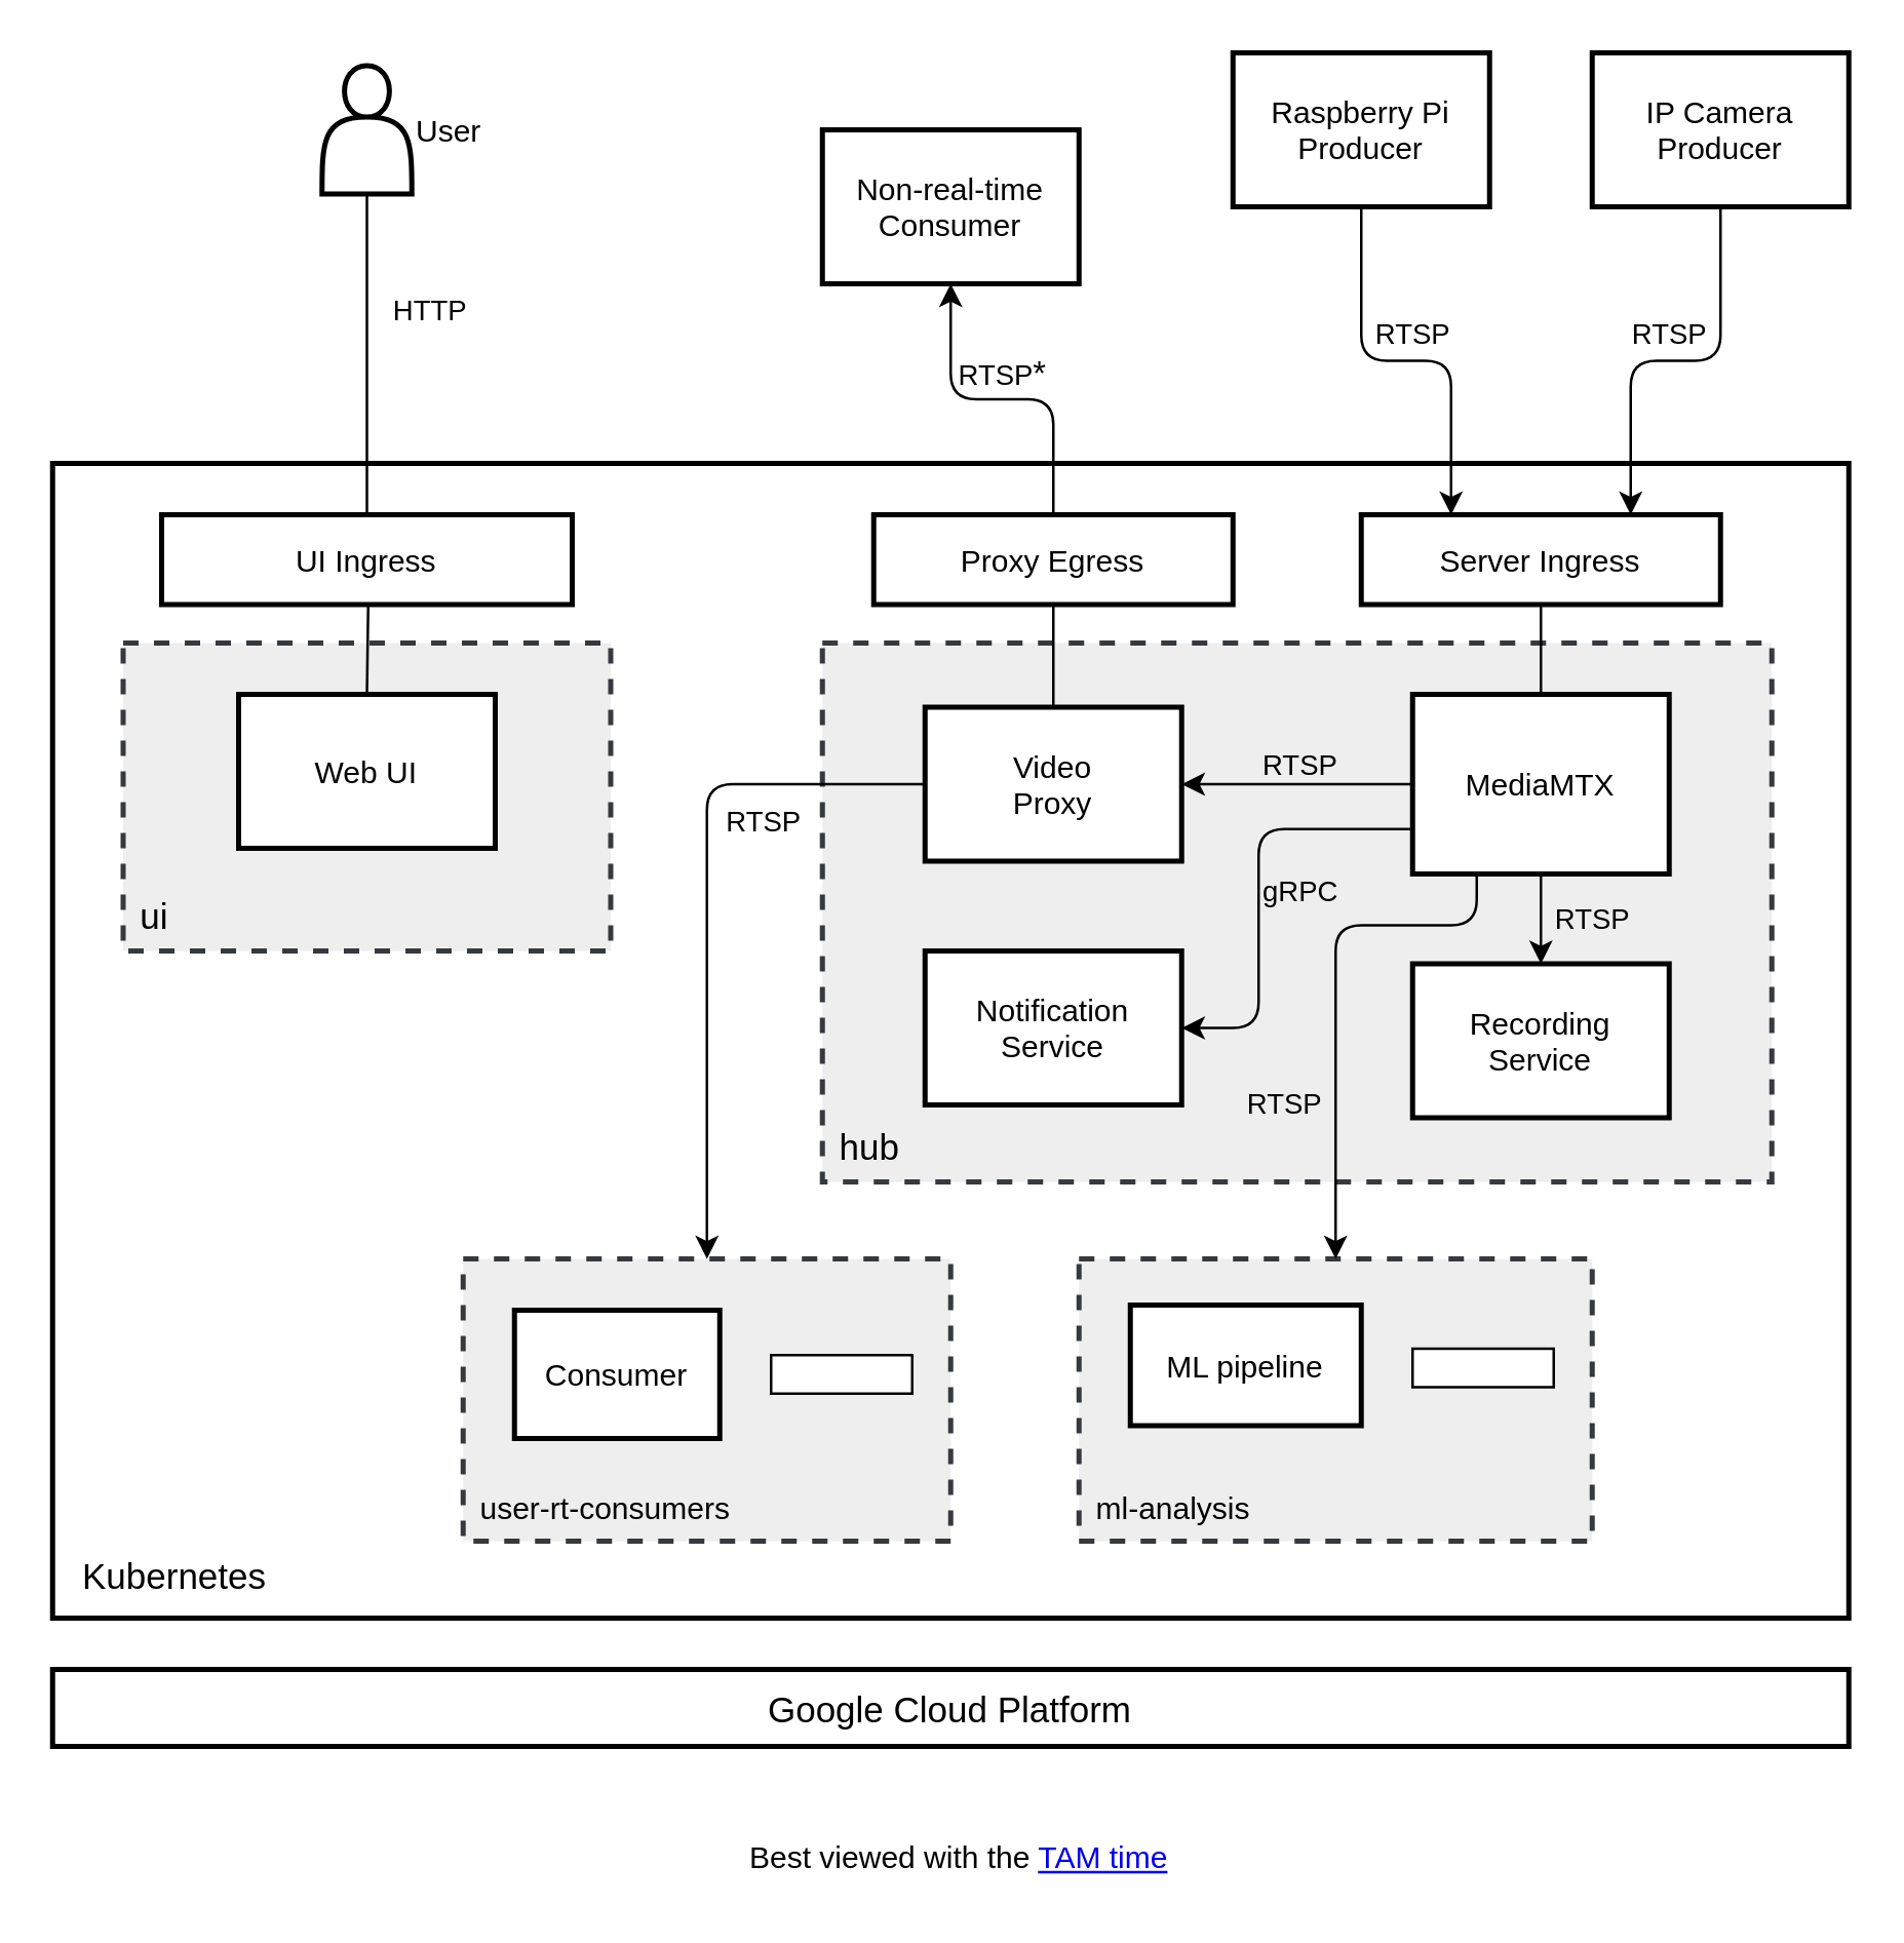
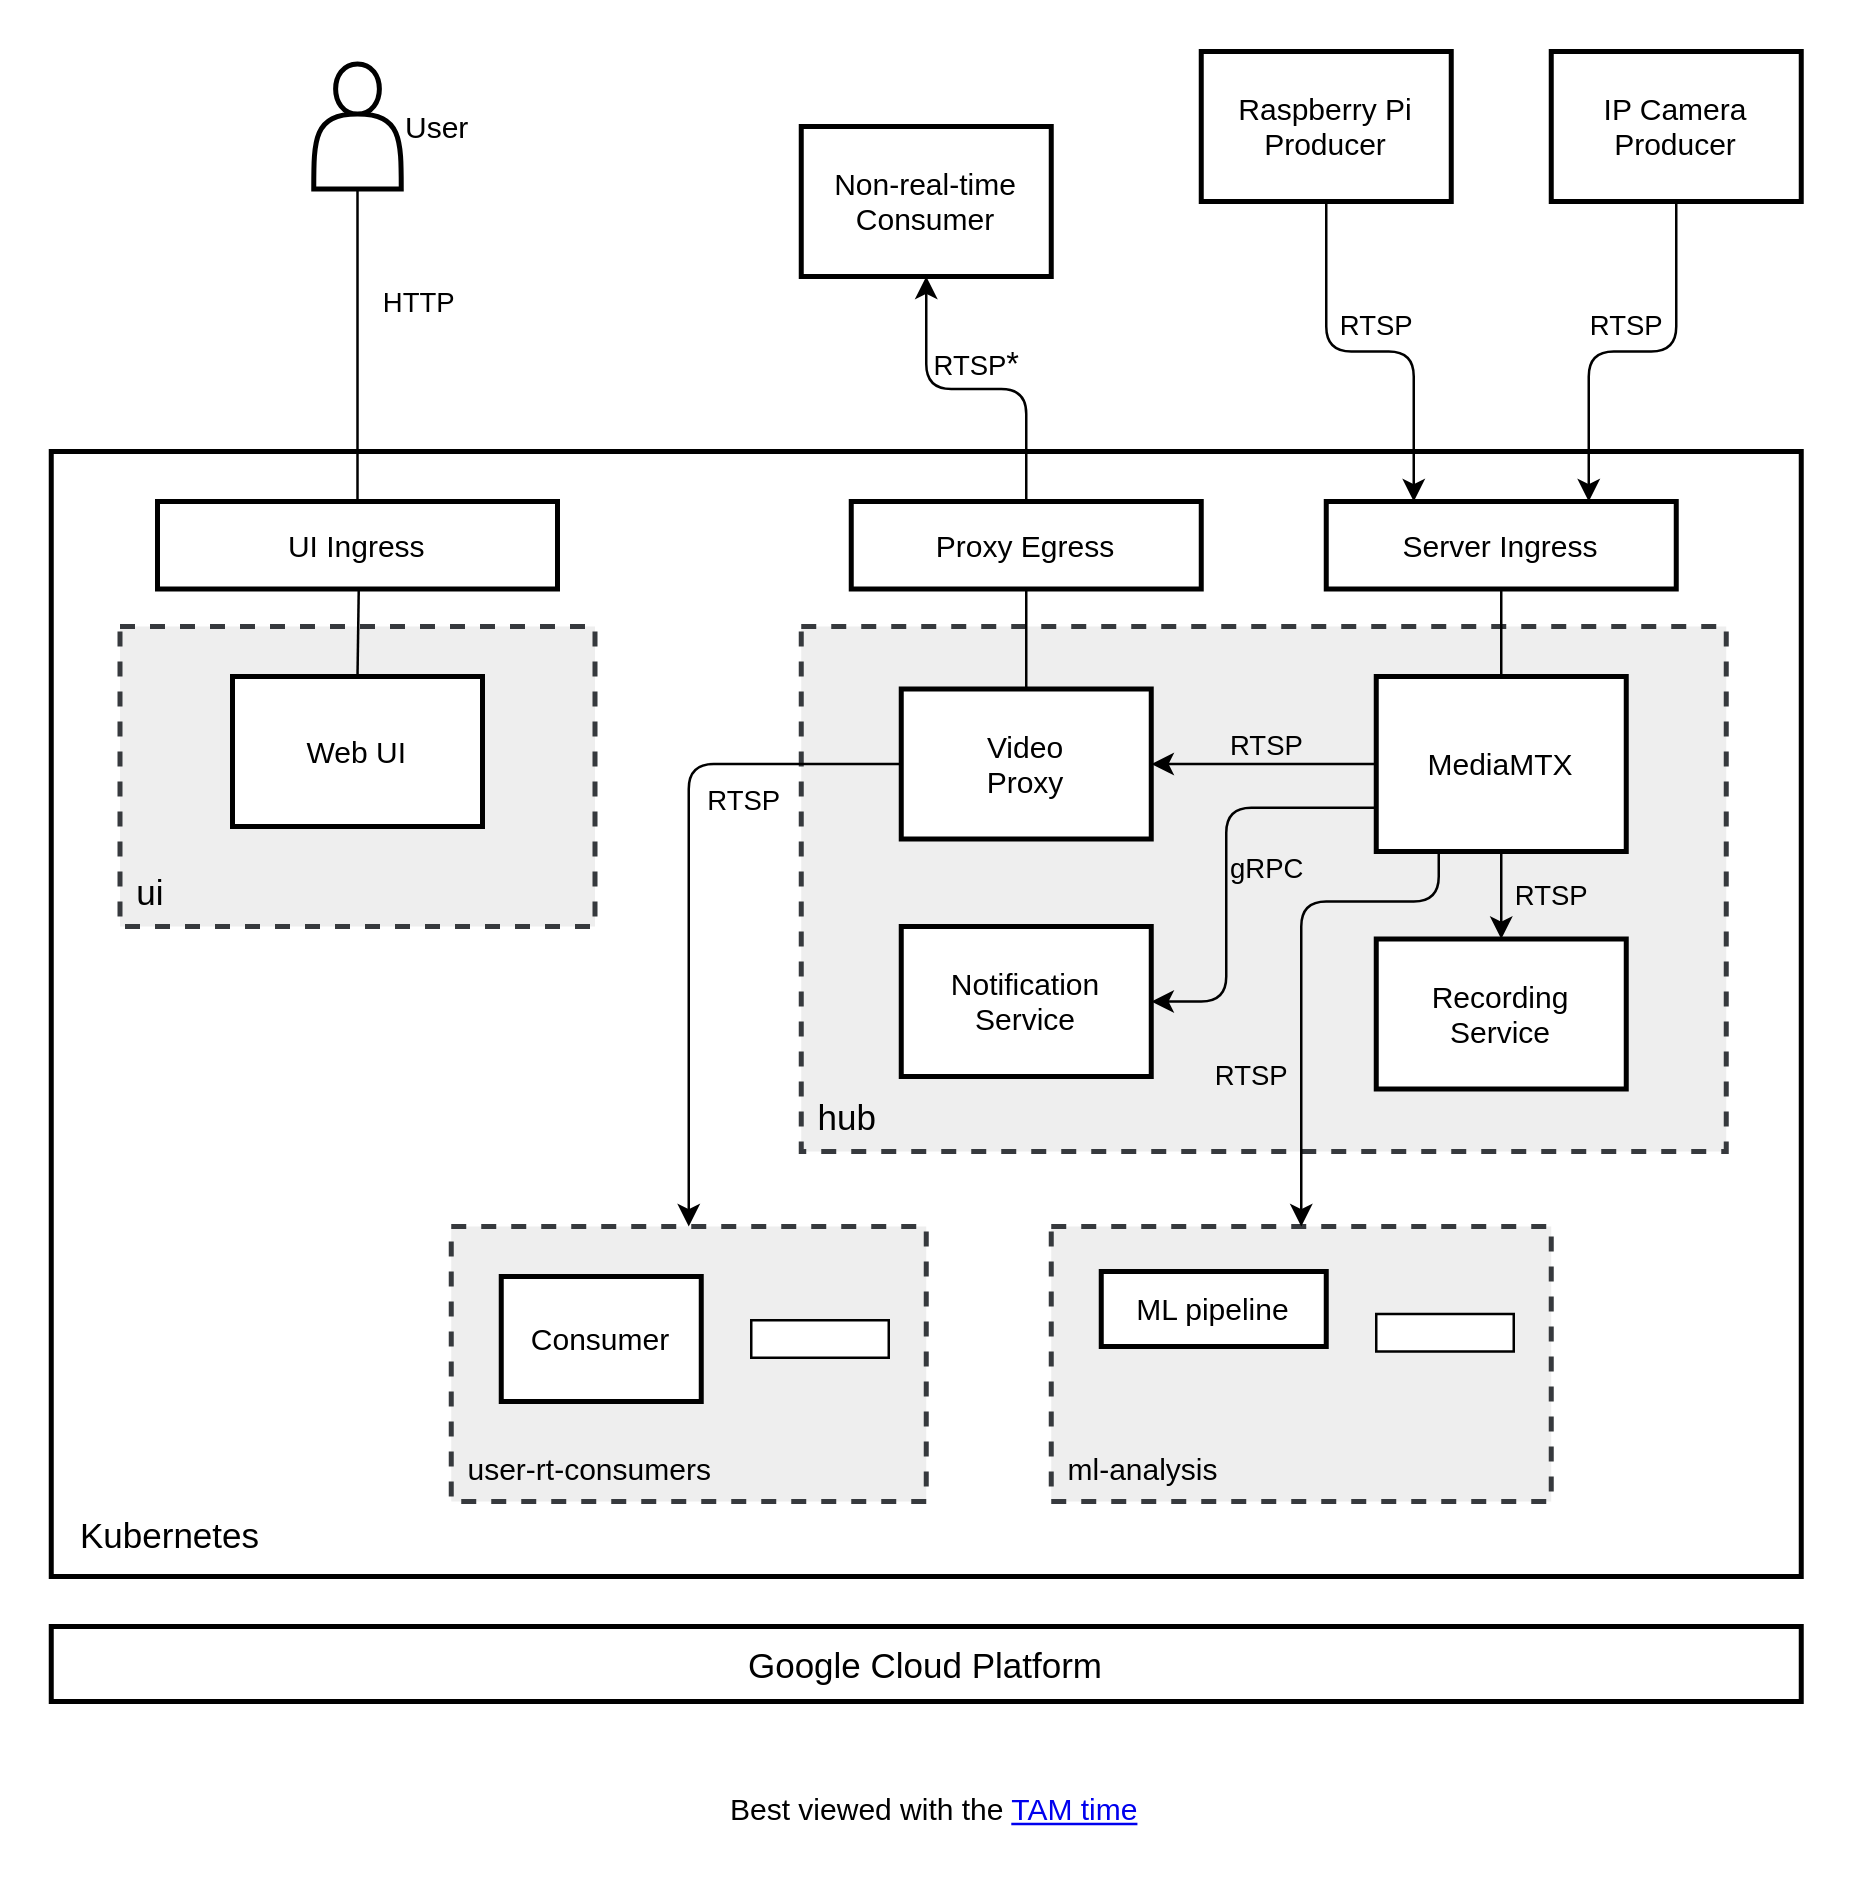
- <mxCell id="32" value="ML pipeline" style="shape=agent;offsetSize=8;strokeWidth=2;multiple=true;" vertex="1" parent="1"><mxGeometry x="440" y="508" width="90" height="47" as="geometry" /></mxCell>
+ <mxCell id="32" value="ML pipeline" style="shape=agent;offsetSize=8;strokeWidth=2;multiple=true;" vertex="1" parent="1"><mxGeometry x="440" y="508" width="90" height="30" as="geometry" /></mxCell>
